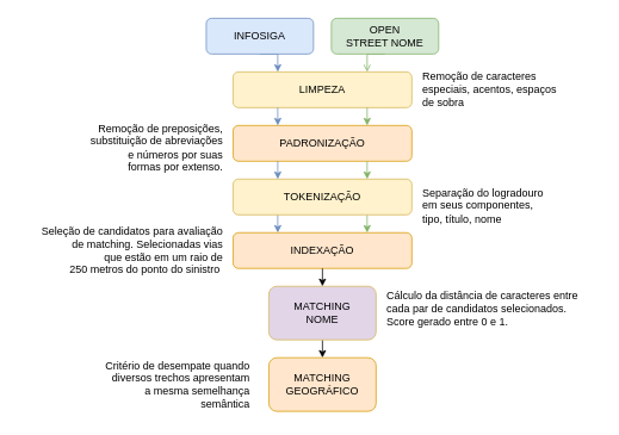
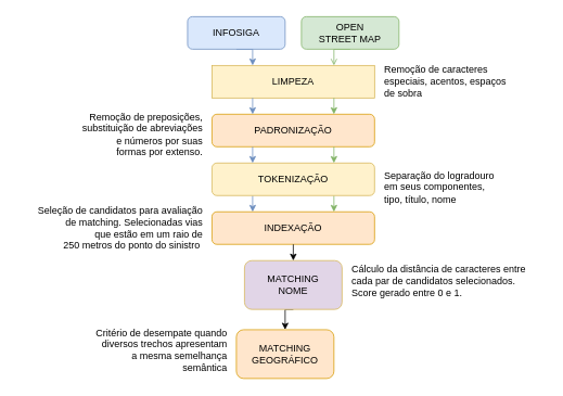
- <mxCell id="5" value="OPEN &lt;br&gt;STREET NOME" style="rounded=1;whiteSpace=wrap;html=1;fontSize=12;glass=0;strokeWidth=1;shadow=0;fillColor=#d5e8d4;strokeColor=#82b366;" vertex="1" parent="1"><mxGeometry x="370" y="20" width="120" height="40" as="geometry" /></mxCell>
+ <mxCell id="5" value="OPEN &lt;br&gt;STREET MAP" style="rounded=1;whiteSpace=wrap;html=1;fontSize=12;glass=0;strokeWidth=1;shadow=0;fillColor=#d5e8d4;strokeColor=#82b366;" vertex="1" parent="1"><mxGeometry x="370" y="20" width="120" height="40" as="geometry" /></mxCell>
- <mxCell id="6" value="LIMPEZA" style="rounded=1;whiteSpace=wrap;html=1;fontSize=12;glass=0;strokeWidth=1;shadow=0;fillColor=#fff2cc;strokeColor=#d6b656;" vertex="1" parent="1"><mxGeometry x="260" y="80" width="200" height="40" as="geometry" /></mxCell>
+ <mxCell id="6" value="LIMPEZA" style="whiteSpace=wrap;html=1;fontSize=12;glass=0;strokeWidth=1;shadow=0;fillColor=#fff2cc;strokeColor=#d6b656;rounded=0;" vertex="1" parent="1"><mxGeometry x="260" y="80" width="200" height="40" as="geometry" /></mxCell>
- <mxCell id="13" value="MATCHING GEOGRÁFICO" style="rounded=1;whiteSpace=wrap;html=1;fontSize=12;glass=0;strokeWidth=1;shadow=0;fillColor=#ffe6cc;strokeColor=#d79b00;" vertex="1" parent="1"><mxGeometry x="300" y="400" width="120" height="60" as="geometry" /></mxCell>
+ <mxCell id="13" value="MATCHING GEOGRÁFICO" style="rounded=1;whiteSpace=wrap;html=1;fontSize=12;glass=0;strokeWidth=1;shadow=0;fillColor=#ffe6cc;strokeColor=#d79b00;" vertex="1" parent="1"><mxGeometry x="290" y="405" width="120" height="60" as="geometry" /></mxCell>
